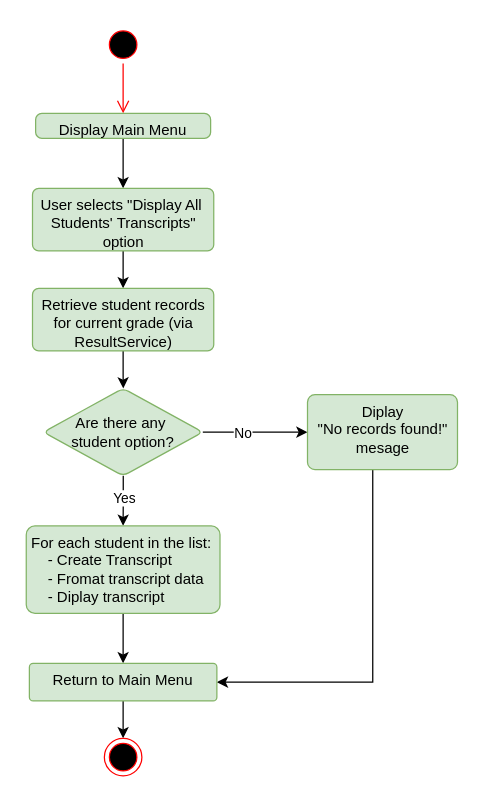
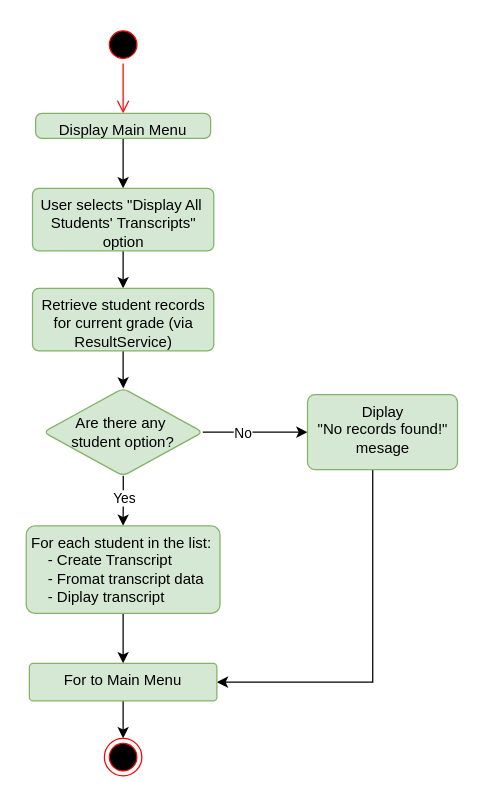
- <mxCell id="20" value="Return to Main Menu" style="whiteSpace=wrap;html=1;verticalAlign=top;rounded=1;arcSize=10;dashed=0;fillColor=#d5e8d4;strokeColor=#82b366;" parent="1" vertex="1"><mxGeometry x="23" y="530" width="150" height="30" as="geometry" /></mxCell>
+ <mxCell id="20" value="For to Main Menu" style="whiteSpace=wrap;html=1;verticalAlign=top;rounded=1;arcSize=10;dashed=0;fillColor=#d5e8d4;strokeColor=#82b366;" parent="1" vertex="1"><mxGeometry x="23" y="530" width="150" height="30" as="geometry" /></mxCell>
